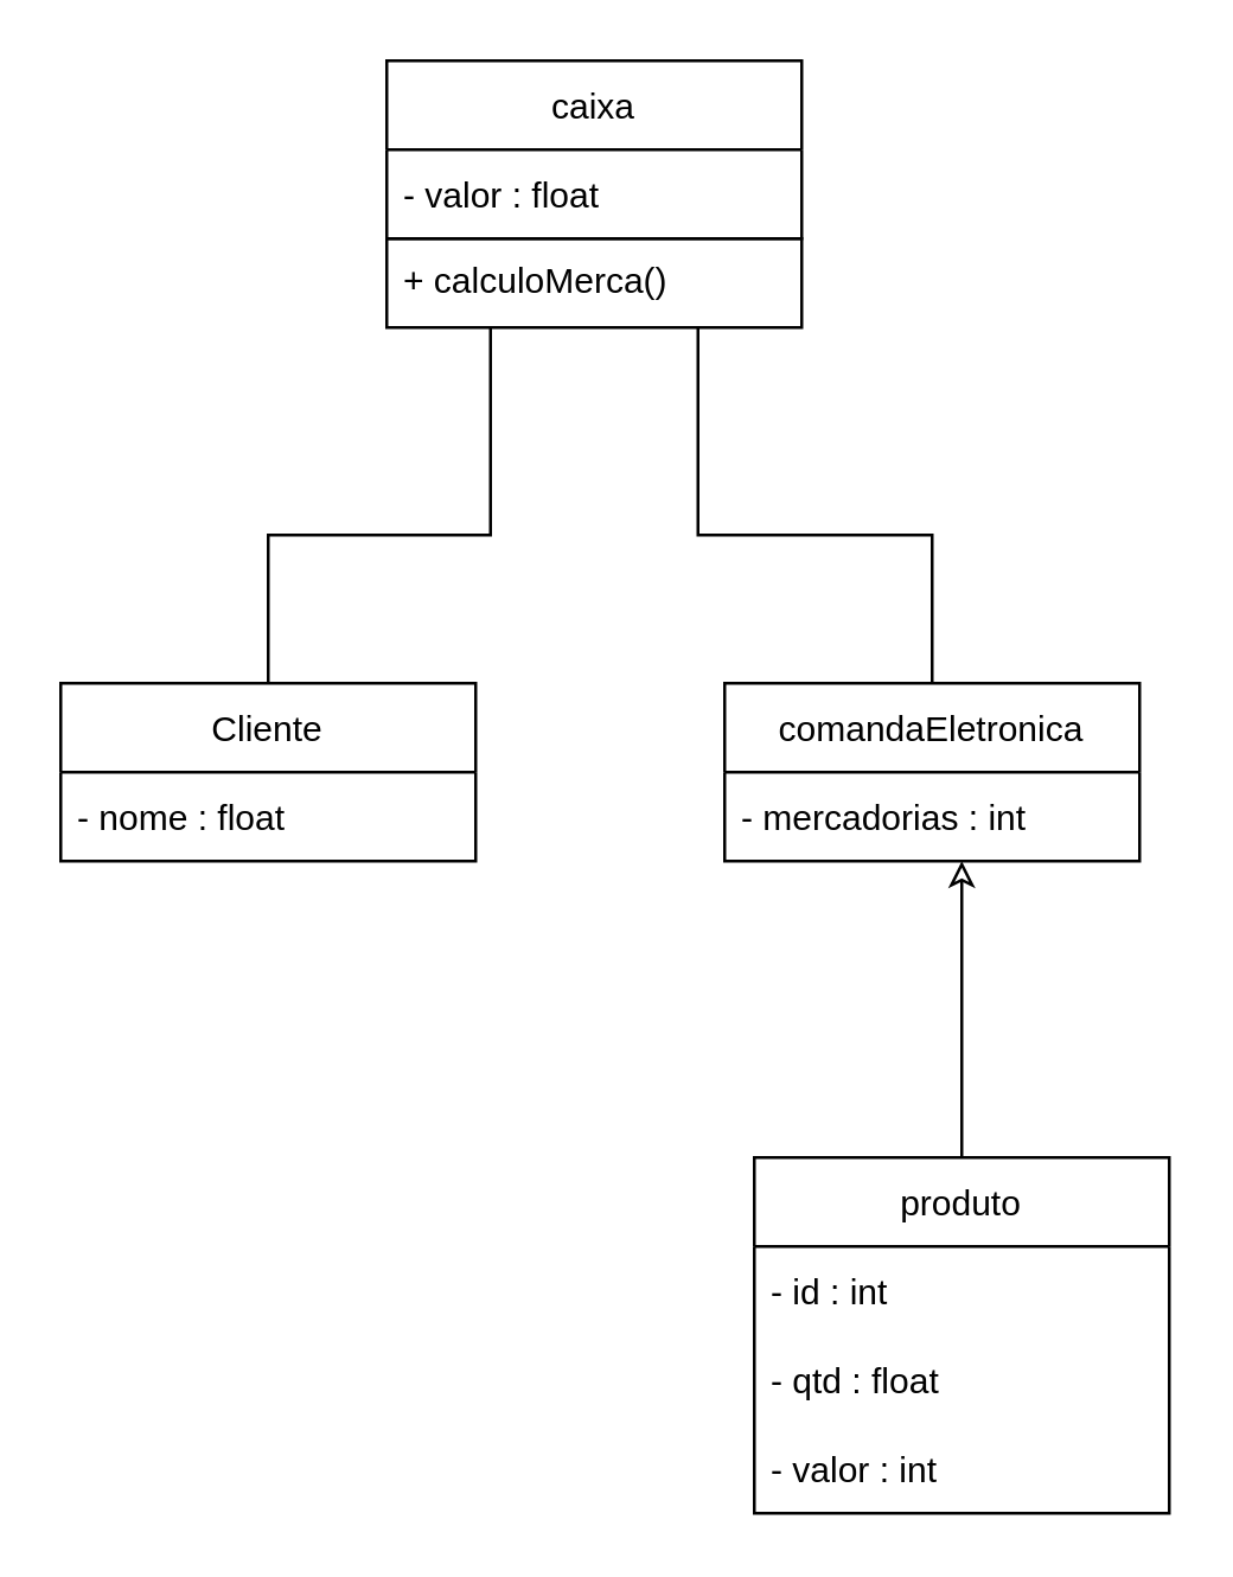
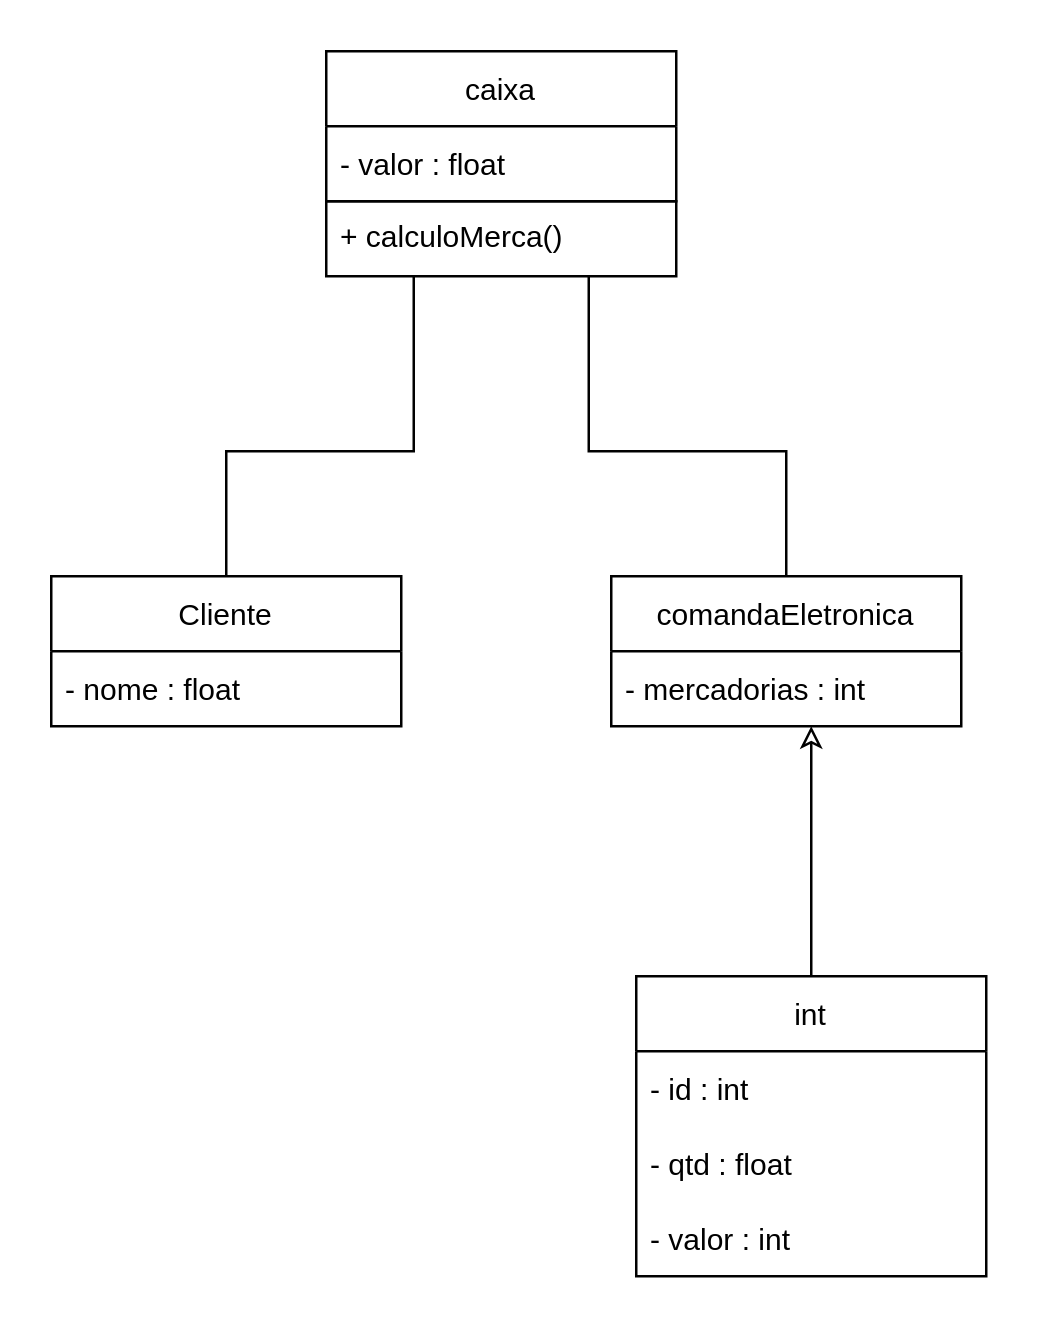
- <mxCell id="6" value="produto" style="swimlane;fontStyle=0;childLayout=stackLayout;horizontal=1;startSize=30;horizontalStack=0;resizeParent=1;resizeParentMax=0;resizeLast=0;collapsible=1;marginBottom=0;" parent="1" vertex="1"><mxGeometry x="254" y="390" width="140" height="120" as="geometry" /></mxCell>
+ <mxCell id="6" value="int" style="swimlane;fontStyle=0;childLayout=stackLayout;horizontal=1;startSize=30;horizontalStack=0;resizeParent=1;resizeParentMax=0;resizeLast=0;collapsible=1;marginBottom=0;" parent="1" vertex="1"><mxGeometry x="254" y="390" width="140" height="120" as="geometry" /></mxCell>
